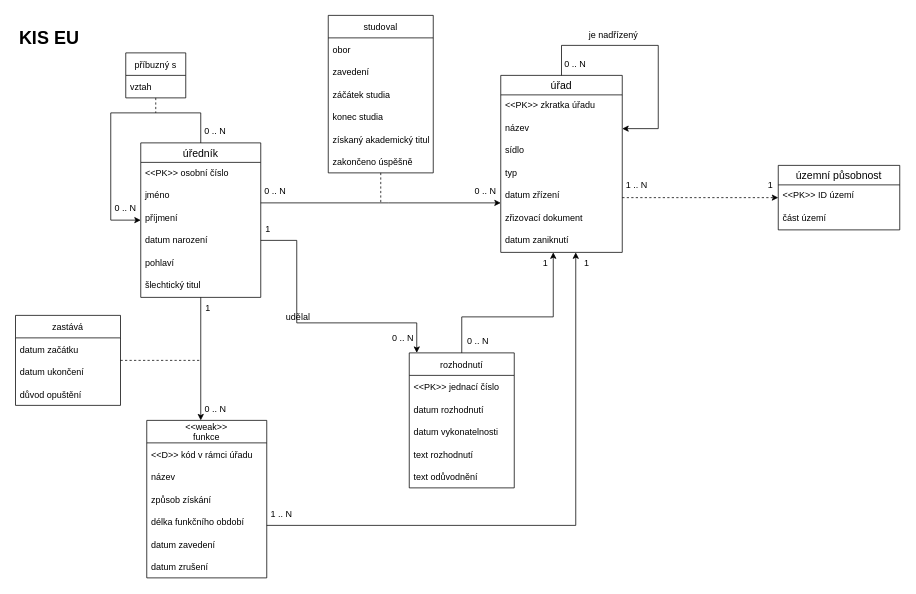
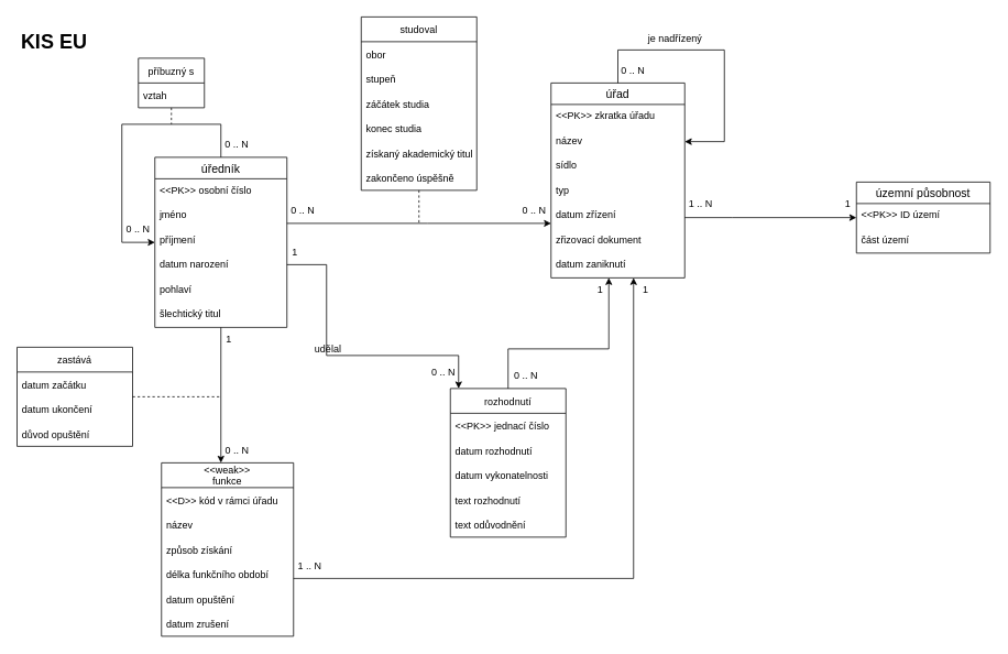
- <mxCell id="46" value="zavedení" style="text;strokeColor=none;fillColor=none;align=left;verticalAlign=middle;spacingLeft=4;spacingRight=4;overflow=hidden;points=[[0,0.5],[1,0.5]];portConstraint=eastwest;rotatable=0;fontFamily=Helvetica;" parent="44" vertex="1"><mxGeometry y="60" width="140" height="30" as="geometry" /></mxCell>
+ <mxCell id="46" value="stupeň" style="text;strokeColor=none;fillColor=none;align=left;verticalAlign=middle;spacingLeft=4;spacingRight=4;overflow=hidden;points=[[0,0.5],[1,0.5]];portConstraint=eastwest;rotatable=0;fontFamily=Helvetica;" parent="44" vertex="1"><mxGeometry y="60" width="140" height="30" as="geometry" /></mxCell>
- <mxCell id="11" style="edgeStyle=orthogonalEdgeStyle;rounded=0;orthogonalLoop=1;jettySize=auto;html=1;dashed=1;" edge="1" parent="1" source="12" target="56"><mxGeometry relative="1" as="geometry"><mxPoint x="907" y="260" as="targetPoint" /><Array as="points"><mxPoint x="887" y="263" /><mxPoint x="887" y="263" /></Array></mxGeometry></mxCell>
+ <mxCell id="11" style="edgeStyle=orthogonalEdgeStyle;rounded=0;orthogonalLoop=1;jettySize=auto;html=1;" edge="1" parent="1" source="12" target="56"><mxGeometry relative="1" as="geometry"><mxPoint x="907" y="260" as="targetPoint" /><Array as="points"><mxPoint x="887" y="263" /><mxPoint x="887" y="263" /></Array></mxGeometry></mxCell>
- <mxCell id="40" value="datum zavedení" style="text;strokeColor=none;fillColor=none;align=left;verticalAlign=middle;spacingLeft=4;spacingRight=4;overflow=hidden;points=[[0,0.5],[1,0.5]];portConstraint=eastwest;rotatable=0;fontFamily=Helvetica;" parent="35" vertex="1"><mxGeometry y="150" width="160" height="30" as="geometry" /></mxCell>
+ <mxCell id="40" value="datum opuštění" style="text;strokeColor=none;fillColor=none;align=left;verticalAlign=middle;spacingLeft=4;spacingRight=4;overflow=hidden;points=[[0,0.5],[1,0.5]];portConstraint=eastwest;rotatable=0;fontFamily=Helvetica;" parent="35" vertex="1"><mxGeometry y="150" width="160" height="30" as="geometry" /></mxCell>
